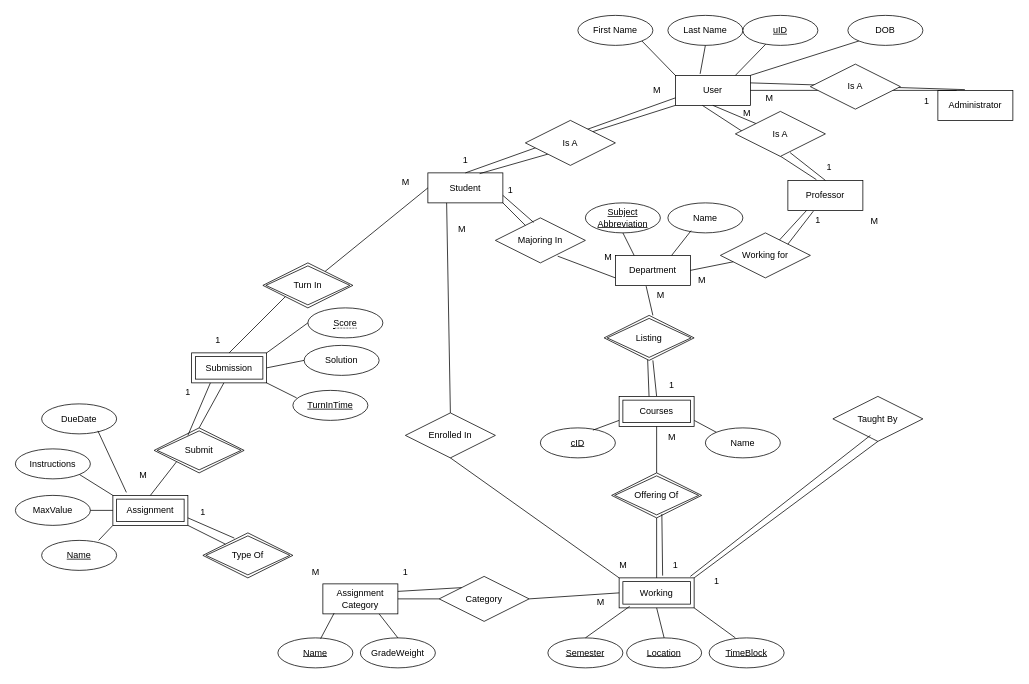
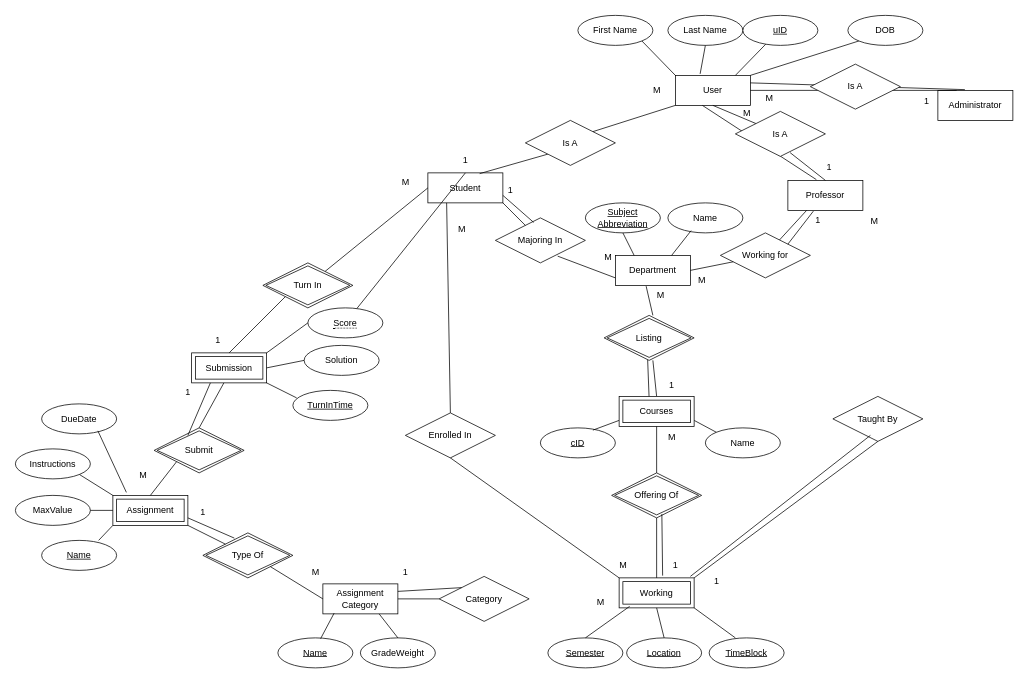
- <mxCell id="14" value="" style="endArrow=none;html=1;rounded=0;exitX=0.5;exitY=0;exitDx=0;exitDy=0;entryX=0;entryY=0.75;entryDx=0;entryDy=0;" edge="1" parent="1" source="11" target="2"><mxGeometry width="50" height="50" relative="1" as="geometry"><mxPoint x="930" y="140" as="sourcePoint" /><mxPoint x="980" y="90" as="targetPoint" /></mxGeometry></mxCell>
+ <mxCell id="14" value="" style="endArrow=none;html=1;rounded=0;exitX=0.5;exitY=0;exitDx=0;exitDy=0;" edge="1" parent="1" source="11" target="119"><mxGeometry width="50" height="50" relative="1" as="geometry"><mxPoint x="930" y="140" as="sourcePoint" /><mxPoint x="980" y="90" as="targetPoint" /></mxGeometry></mxCell>
+ <mxCell id="96" value="" style="endArrow=none;html=1;rounded=0;entryX=1;entryY=1;entryDx=0;entryDy=0;exitX=0;exitY=0.5;exitDx=0;exitDy=0;" edge="1" parent="1" source="83" target="85"><mxGeometry width="50" height="50" relative="1" as="geometry"><mxPoint x="930" y="740" as="sourcePoint" /><mxPoint x="980" y="690" as="targetPoint" /></mxGeometry></mxCell>
- <mxCell id="101" value="" style="endArrow=none;html=1;rounded=0;entryX=1;entryY=0.5;entryDx=0;entryDy=0;exitX=0;exitY=0.5;exitDx=0;exitDy=0;" edge="1" parent="1" source="58" target="84"><mxGeometry width="50" height="50" relative="1" as="geometry"><mxPoint x="930" y="740" as="sourcePoint" /><mxPoint x="980" y="690" as="targetPoint" /></mxGeometry></mxCell>
